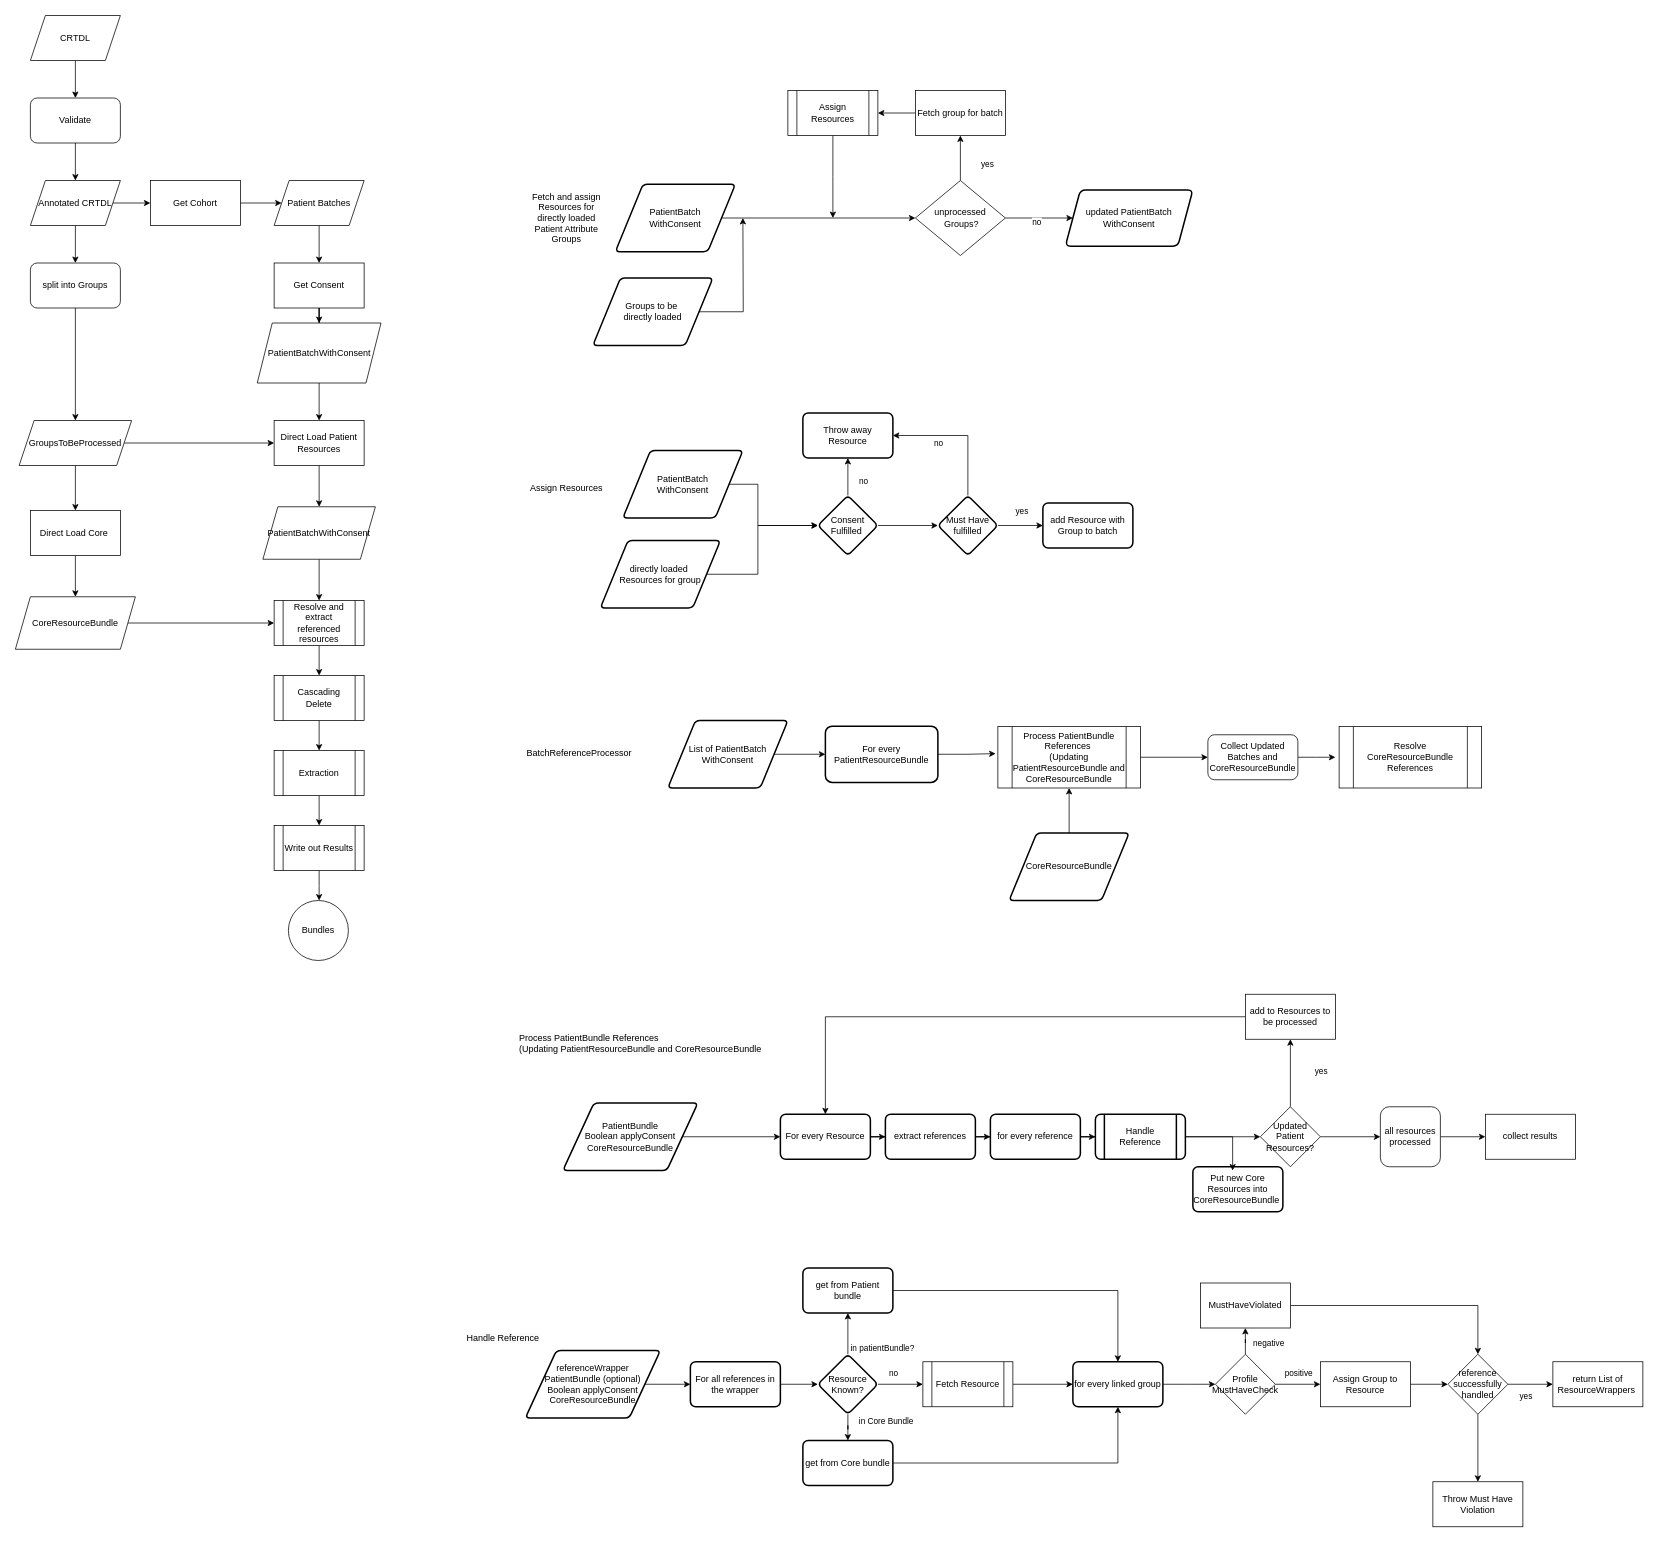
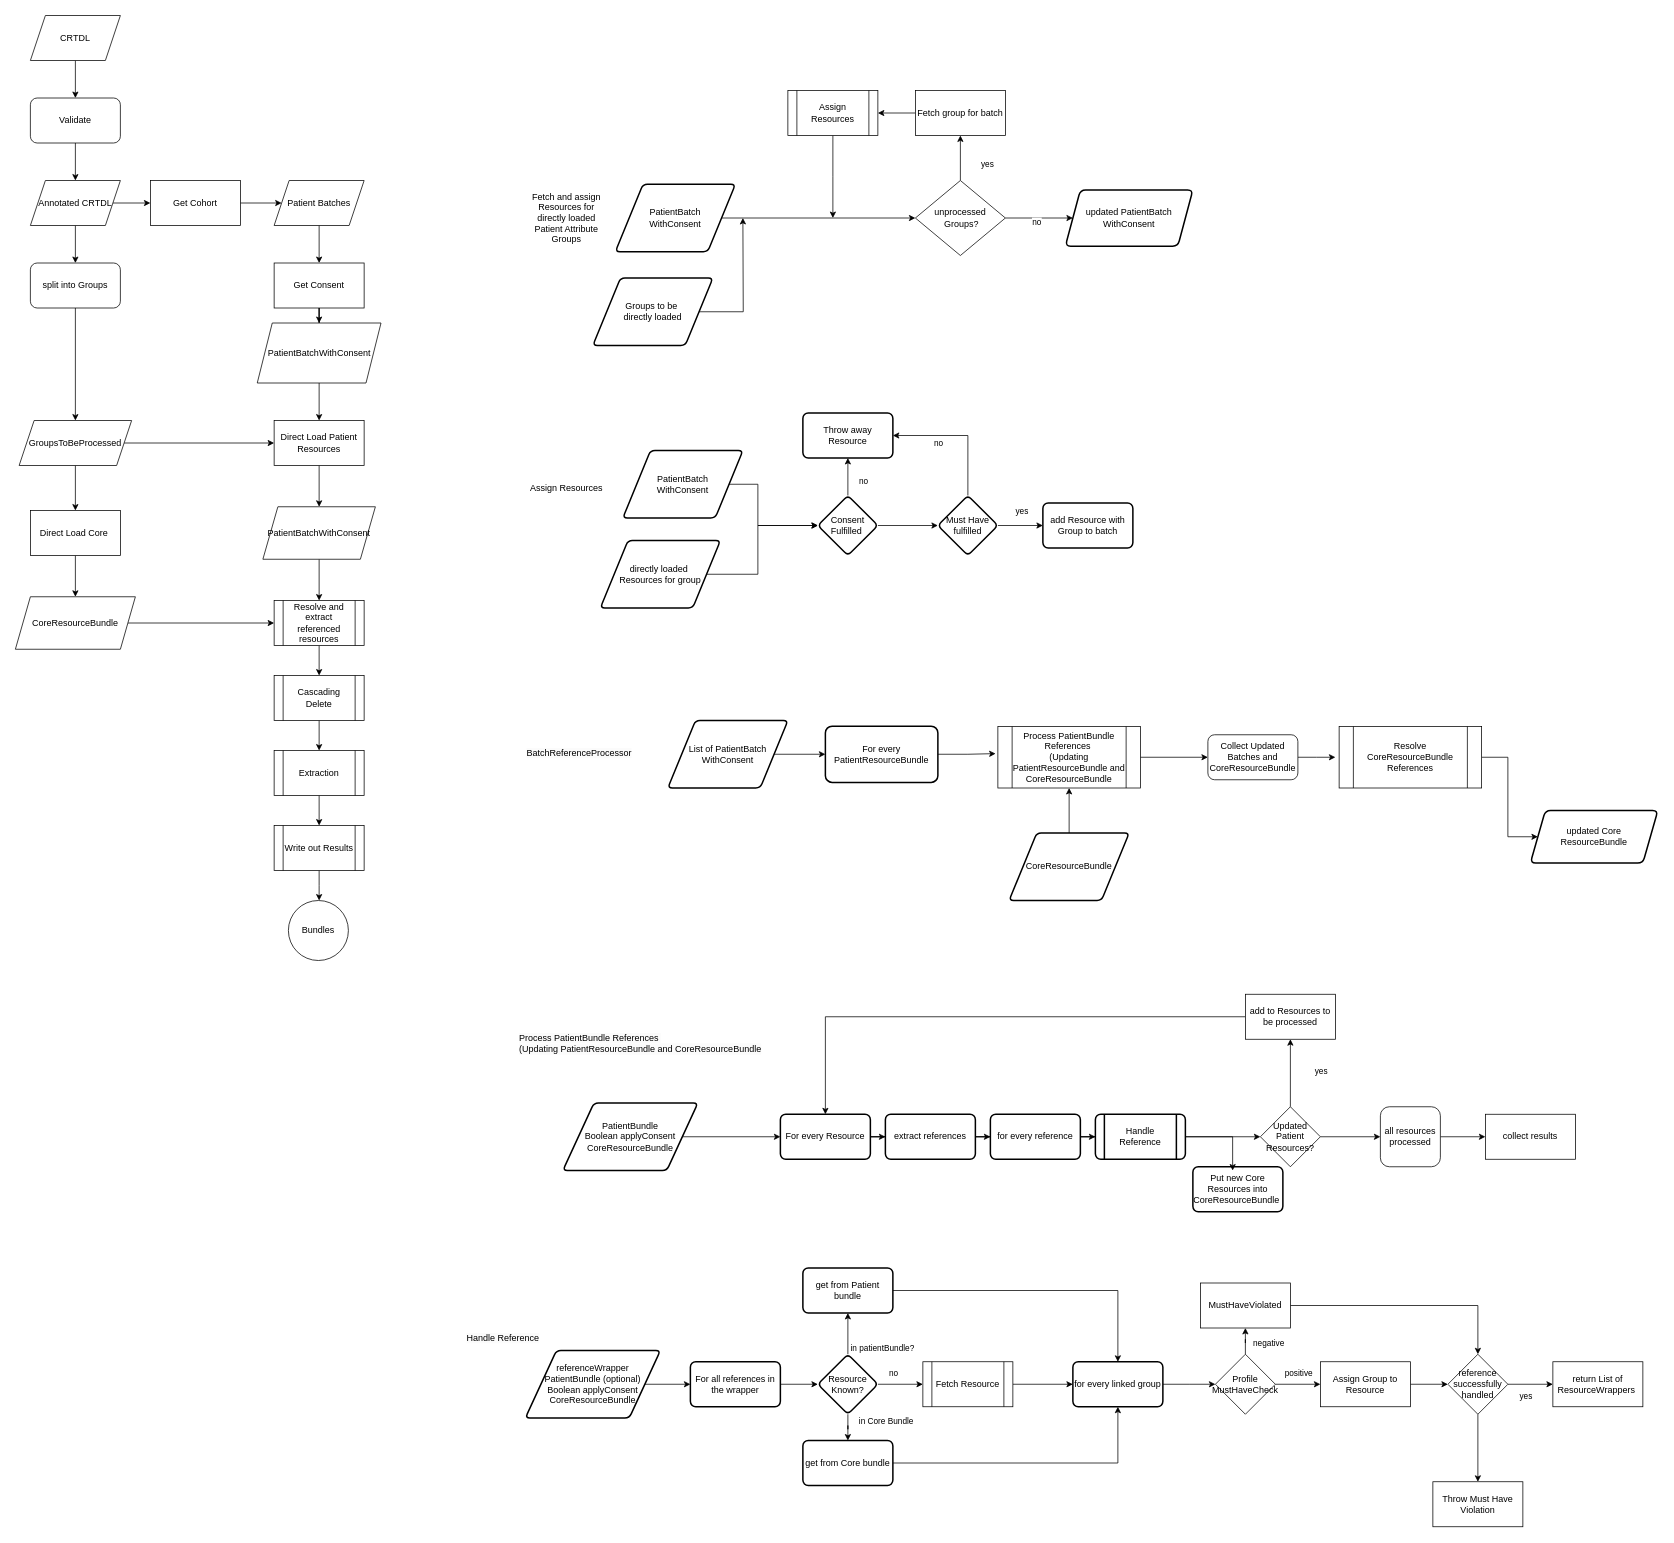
+ <mxCell id="81" style="edgeStyle=orthogonalEdgeStyle;rounded=0;orthogonalLoop=1;jettySize=auto;html=1;" edge="1" parent="1" source="82" target="83"><mxGeometry relative="1" as="geometry"><Array as="points"><mxPoint x="2010" y="1009" /><mxPoint x="2010" y="1115" /></Array></mxGeometry></mxCell>
+ <mxCell id="83" value="updated Core&lt;div&gt;ResourceBundle&lt;/div&gt;" style="shape=parallelogram;perimeter=parallelogramPerimeter;whiteSpace=wrap;html=1;fixedSize=1;rounded=1;arcSize=14;strokeWidth=2;" vertex="1" parent="1"><mxGeometry x="2040" y="1080" width="170" height="70" as="geometry" /></mxCell>
